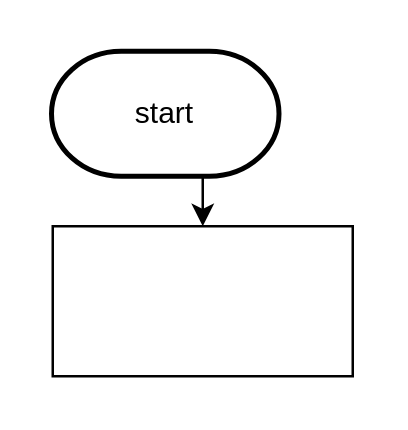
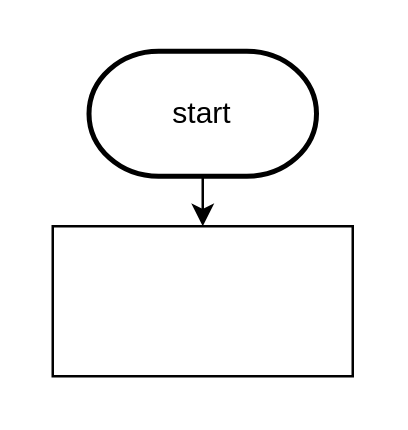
- <mxCell id="3" value="start" style="strokeWidth=2;html=1;shape=mxgraph.flowchart.terminator;whiteSpace=wrap;" vertex="1" parent="1"><mxGeometry x="20" y="20" width="91" height="50" as="geometry" /></mxCell>
+ <mxCell id="3" value="start" style="strokeWidth=2;html=1;shape=mxgraph.flowchart.terminator;whiteSpace=wrap;" vertex="1" parent="1"><mxGeometry x="35" y="20" width="91" height="50" as="geometry" /></mxCell>
